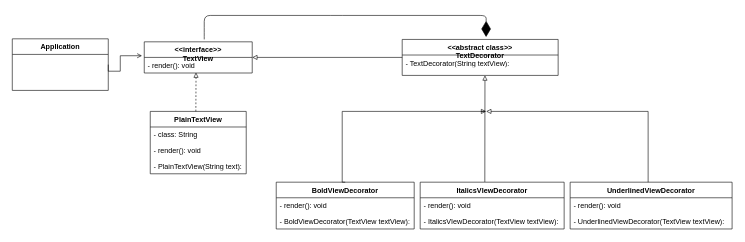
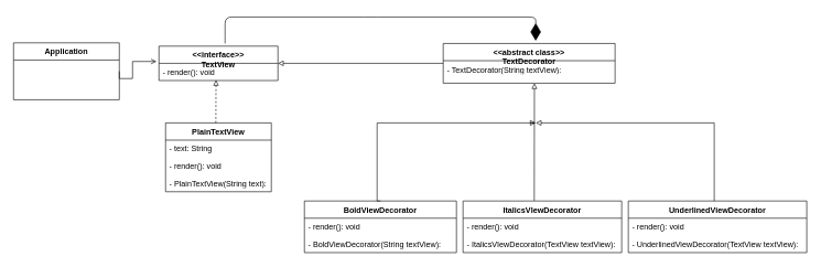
- <mxCell id="3" value="- class: String" style="text;strokeColor=none;fillColor=none;align=left;verticalAlign=top;spacingLeft=4;spacingRight=4;overflow=hidden;rotatable=0;points=[[0,0.5],[1,0.5]];portConstraint=eastwest;whiteSpace=wrap;html=1;" vertex="1" parent="2"><mxGeometry y="26" width="160" height="26" as="geometry" /></mxCell>
+ <mxCell id="3" value="- text: String" style="text;strokeColor=none;fillColor=none;align=left;verticalAlign=top;spacingLeft=4;spacingRight=4;overflow=hidden;rotatable=0;points=[[0,0.5],[1,0.5]];portConstraint=eastwest;whiteSpace=wrap;html=1;" vertex="1" parent="2"><mxGeometry y="26" width="160" height="26" as="geometry" /></mxCell>
- <mxCell id="8" value="- BoldViewDecorator(TextView textView): " style="text;strokeColor=none;fillColor=none;align=left;verticalAlign=top;spacingLeft=4;spacingRight=4;overflow=hidden;rotatable=0;points=[[0,0.5],[1,0.5]];portConstraint=eastwest;whiteSpace=wrap;html=1;" vertex="1" parent="6"><mxGeometry y="52" width="230" height="26" as="geometry" /></mxCell>
+ <mxCell id="8" value="- BoldViewDecorator(String textView): " style="text;strokeColor=none;fillColor=none;align=left;verticalAlign=top;spacingLeft=4;spacingRight=4;overflow=hidden;rotatable=0;points=[[0,0.5],[1,0.5]];portConstraint=eastwest;whiteSpace=wrap;html=1;" vertex="1" parent="6"><mxGeometry y="52" width="230" height="26" as="geometry" /></mxCell>
